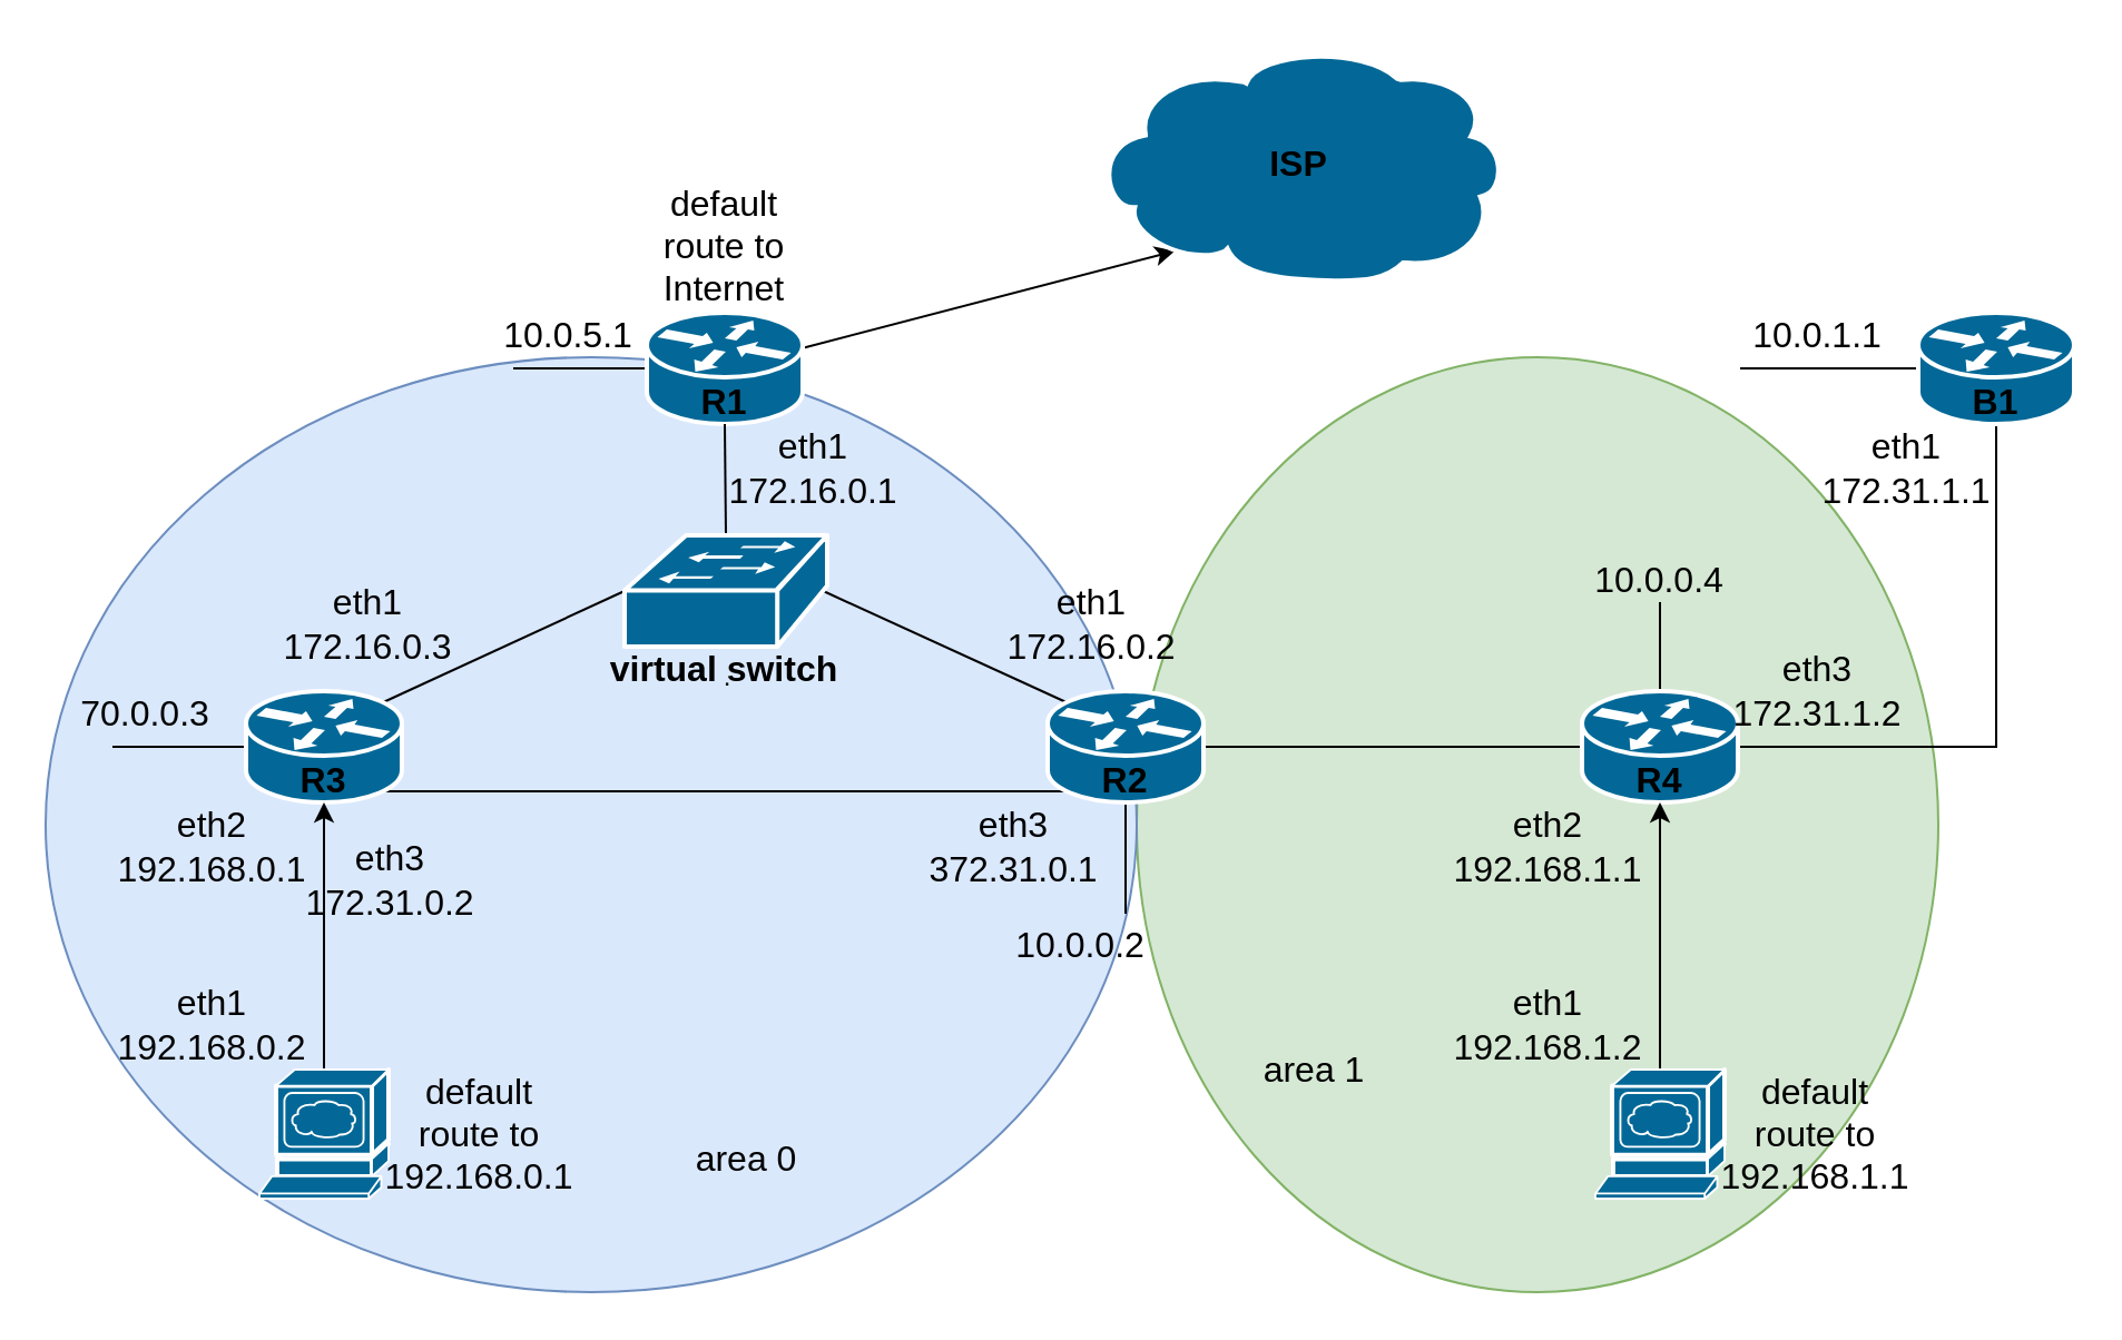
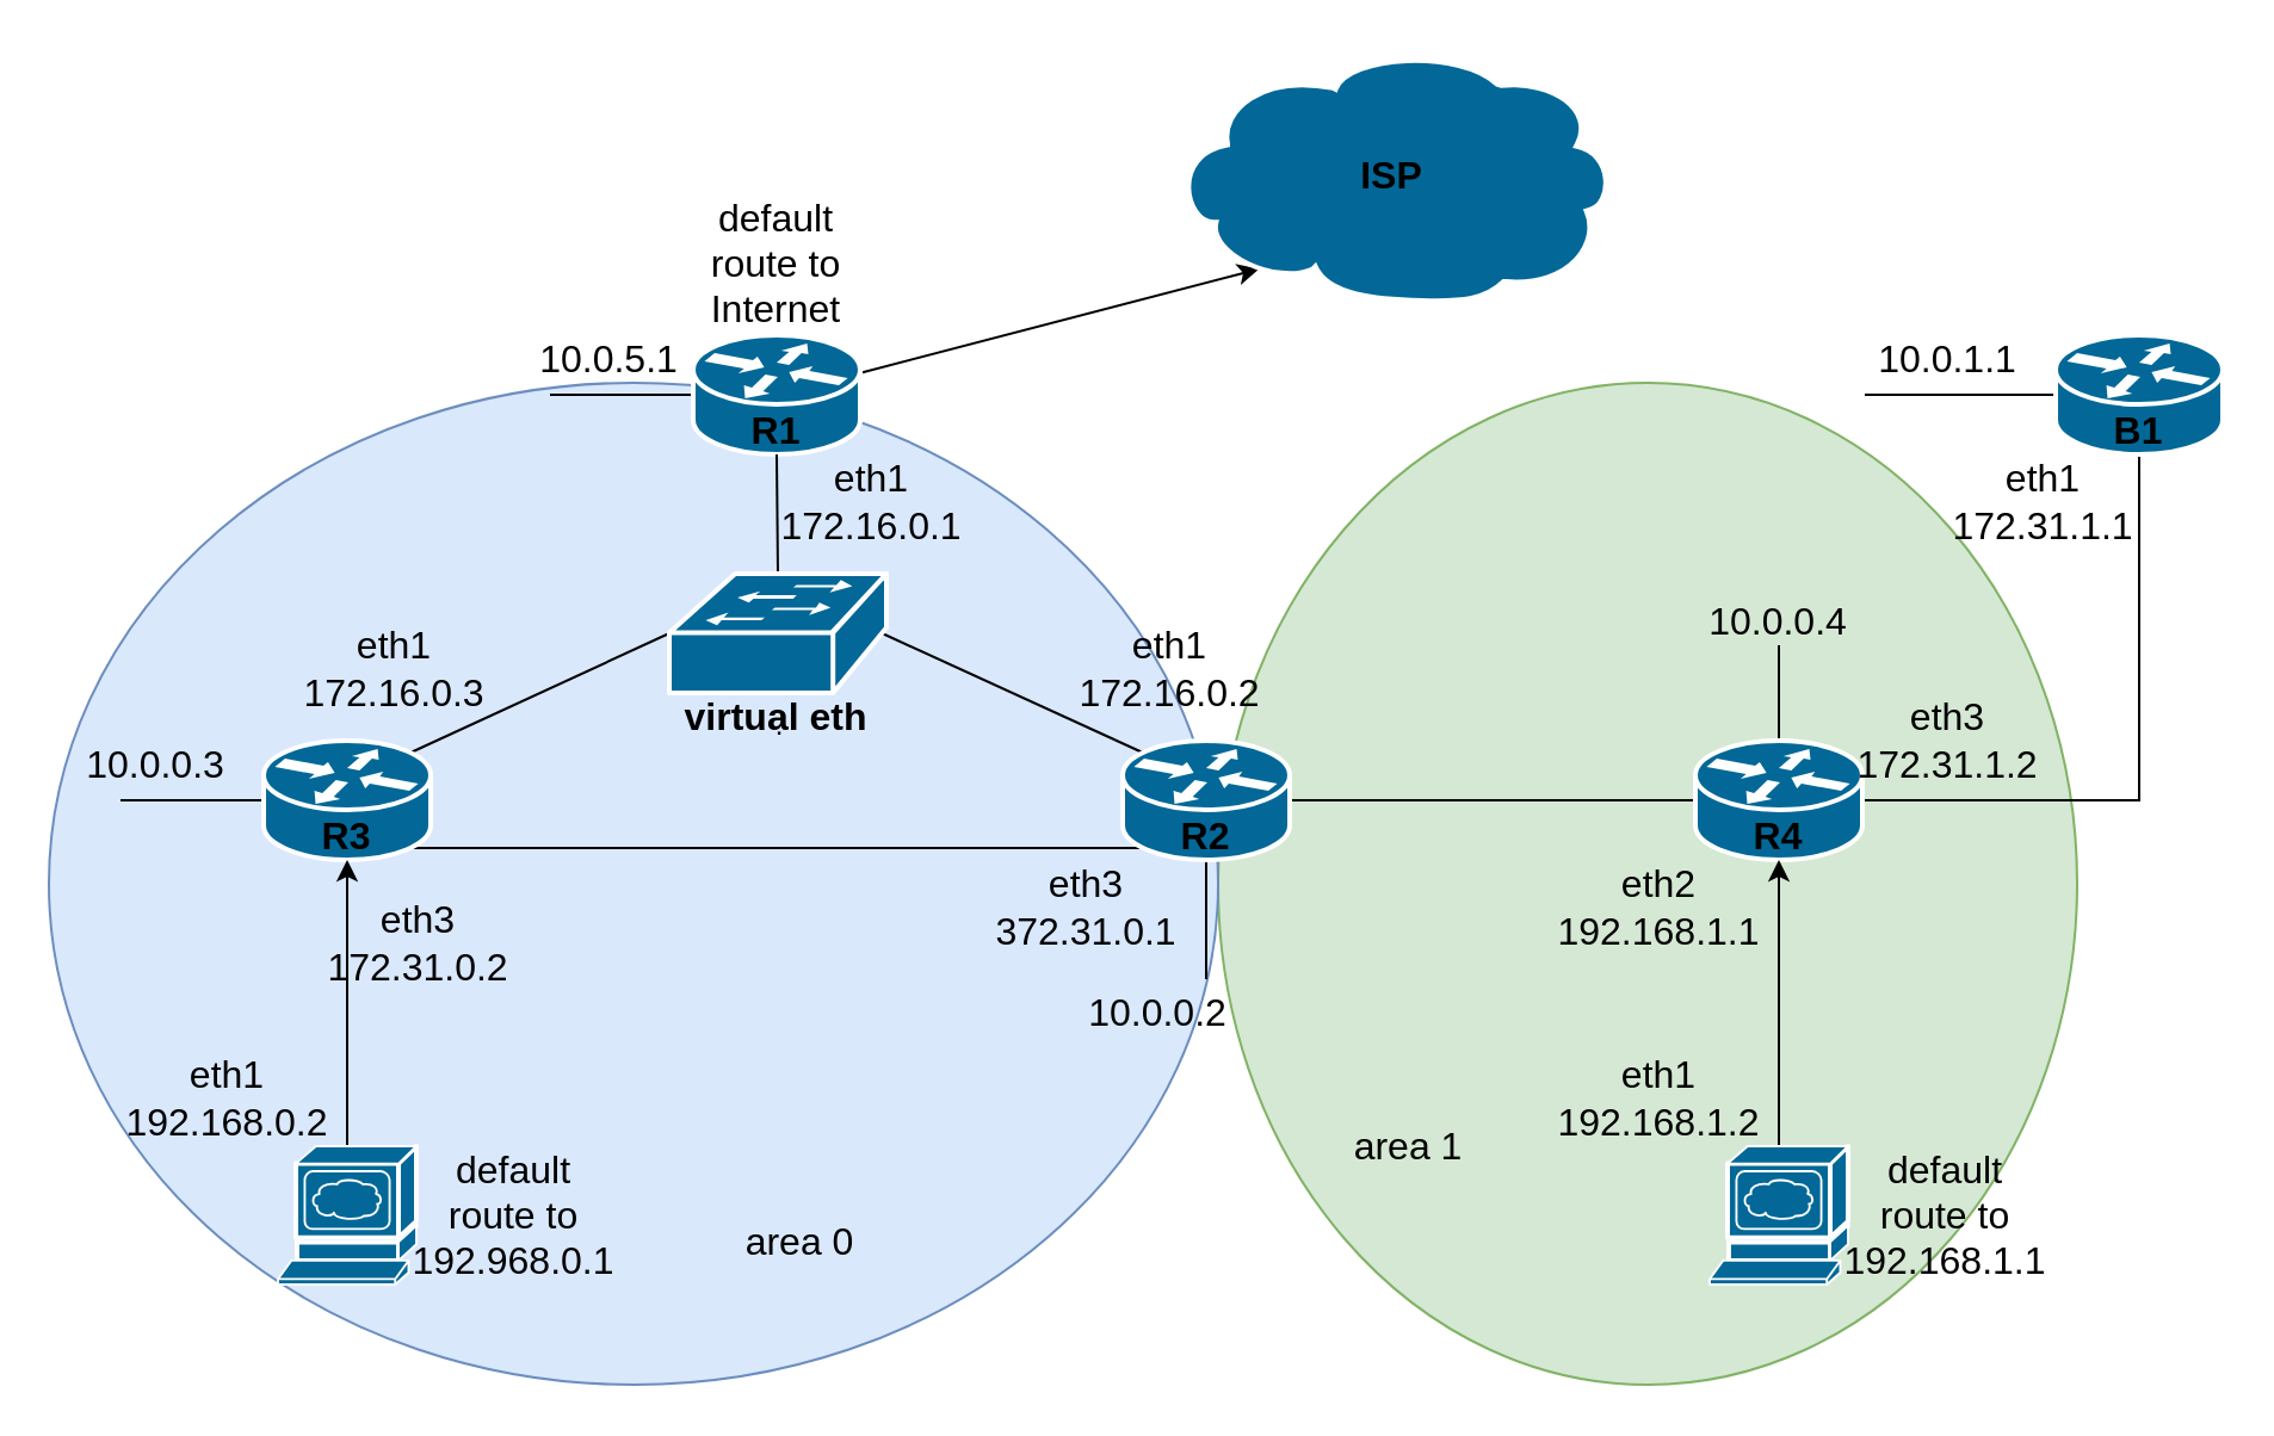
- <mxCell id="47" value="virtual switch" style="text;html=1;strokeColor=none;fillColor=none;align=center;verticalAlign=middle;whiteSpace=wrap;rounded=0;fontSize=16;fontStyle=1" parent="1" vertex="1"><mxGeometry x="270" y="290" width="110" height="20" as="geometry" /></mxCell>
+ <mxCell id="47" value="virtual eth" style="text;html=1;strokeColor=none;fillColor=none;align=center;verticalAlign=middle;whiteSpace=wrap;rounded=0;fontSize=16;fontStyle=1" parent="1" vertex="1"><mxGeometry x="270" y="290" width="110" height="20" as="geometry" /></mxCell>
- <mxCell id="30" value="70.0.0.3" style="text;html=1;strokeColor=none;fillColor=none;align=center;verticalAlign=middle;whiteSpace=wrap;rounded=0;fontSize=16;" parent="1" vertex="1"><mxGeometry x="30" y="310" width="70" height="20" as="geometry" /></mxCell>
+ <mxCell id="30" value="10.0.0.3" style="text;html=1;strokeColor=none;fillColor=none;align=center;verticalAlign=middle;whiteSpace=wrap;rounded=0;fontSize=16;" parent="1" vertex="1"><mxGeometry x="30" y="310" width="70" height="20" as="geometry" /></mxCell>
- <mxCell id="37" value="eth2&lt;br&gt;192.168.0.1" style="text;html=1;strokeColor=none;fillColor=none;align=center;verticalAlign=middle;whiteSpace=wrap;rounded=0;fontSize=16;" parent="1" vertex="1"><mxGeometry x="60" y="360" width="70" height="40" as="geometry" /></mxCell>
- <mxCell id="45" value="default route to 192.168.0.1" style="text;html=1;strokeColor=none;fillColor=none;align=center;verticalAlign=middle;whiteSpace=wrap;rounded=0;fontSize=16;" parent="1" vertex="1"><mxGeometry x="180" y="489" width="70" height="40" as="geometry" /></mxCell>
+ <mxCell id="45" value="default route to 192.968.0.1" style="text;html=1;strokeColor=none;fillColor=none;align=center;verticalAlign=middle;whiteSpace=wrap;rounded=0;fontSize=16;" parent="1" vertex="1"><mxGeometry x="180" y="489" width="70" height="40" as="geometry" /></mxCell>
